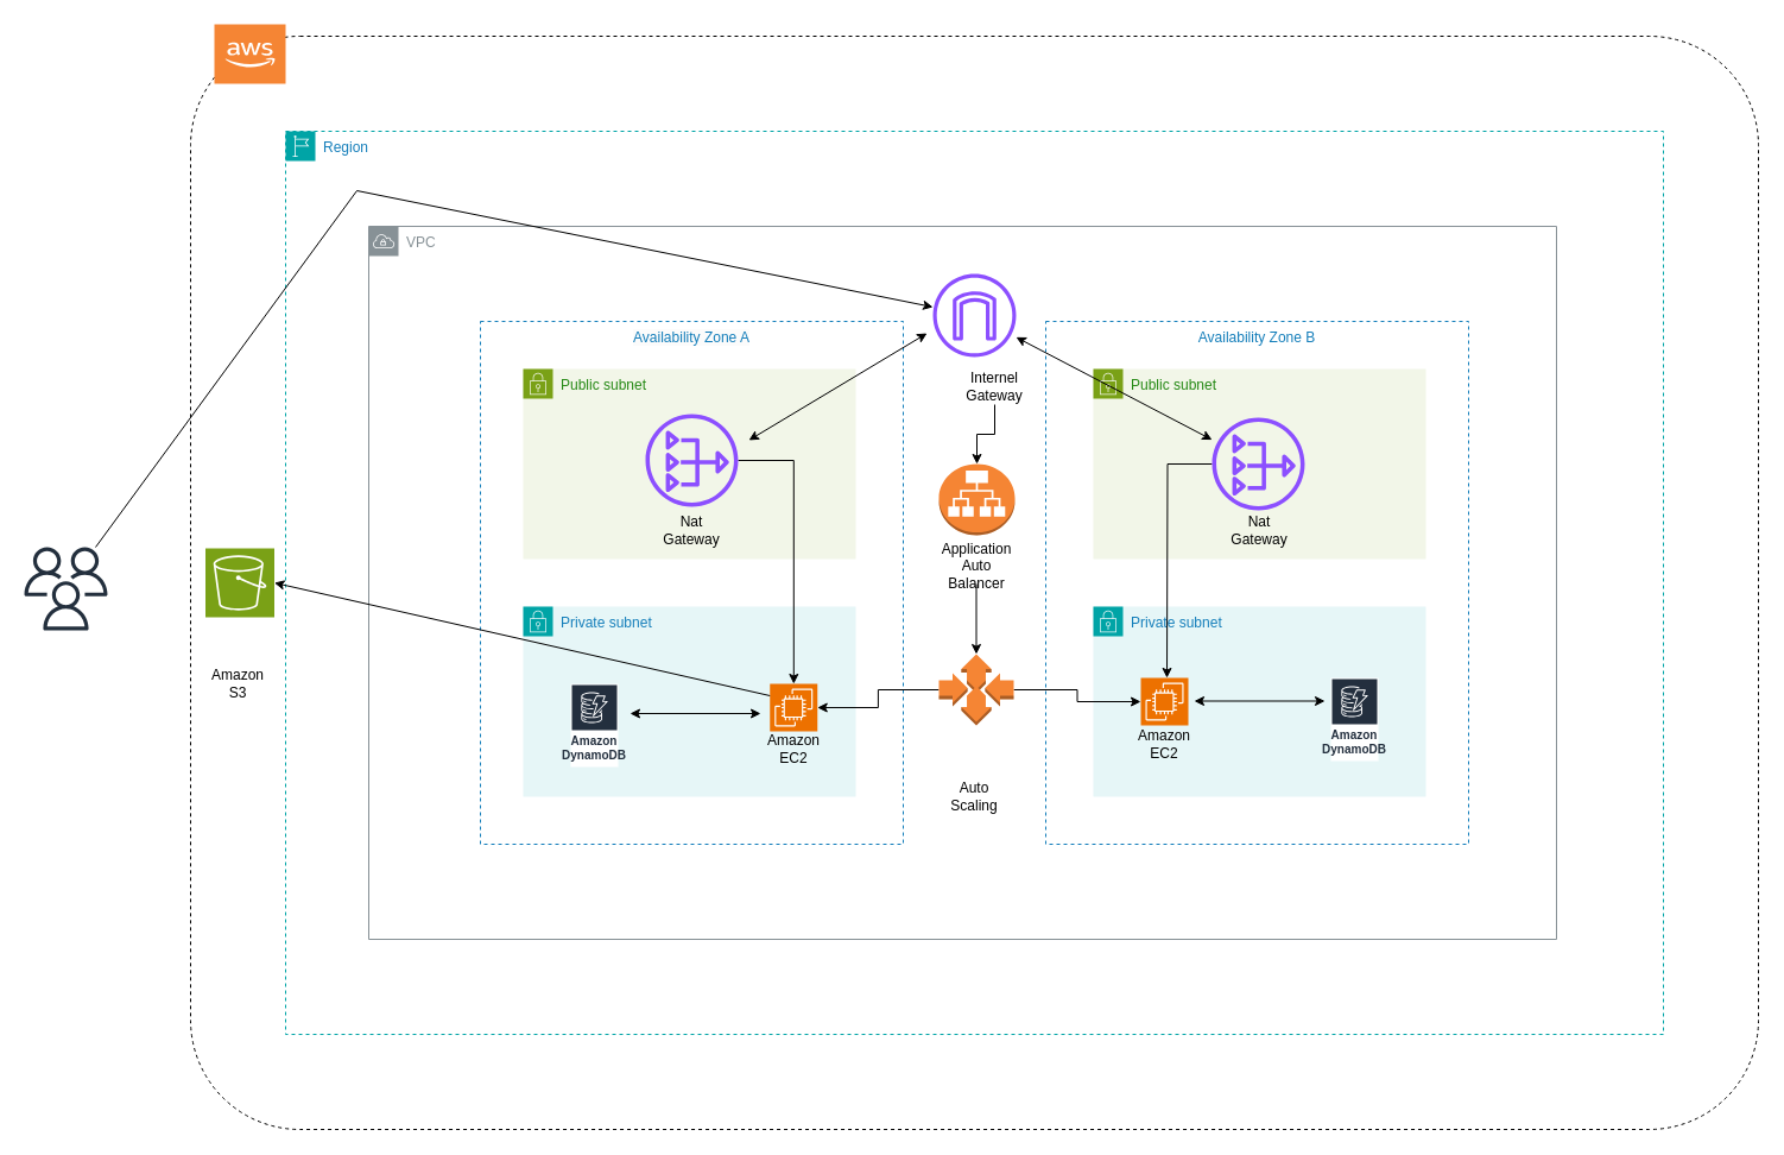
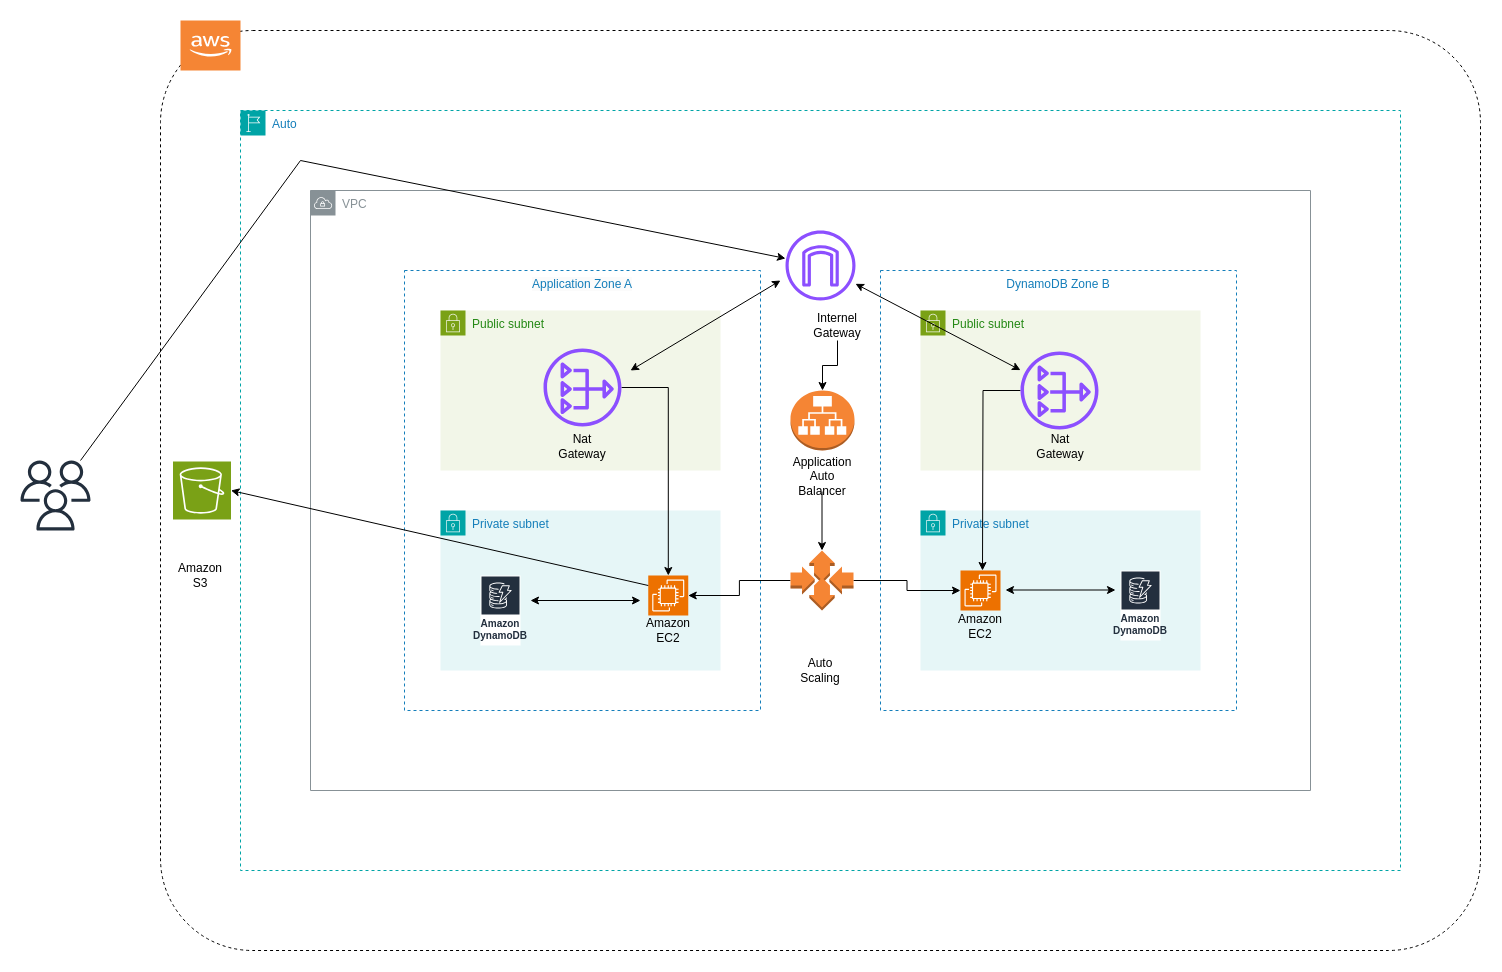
- <mxCell id="3" value="Region" style="points=[[0,0],[0.25,0],[0.5,0],[0.75,0],[1,0],[1,0.25],[1,0.5],[1,0.75],[1,1],[0.75,1],[0.5,1],[0.25,1],[0,1],[0,0.75],[0,0.5],[0,0.25]];outlineConnect=0;gradientColor=none;html=1;whiteSpace=wrap;fontSize=12;fontStyle=0;container=1;pointerEvents=0;collapsible=0;recursiveResize=0;shape=mxgraph.aws4.group;grIcon=mxgraph.aws4.group_region;strokeColor=#00A4A6;fillColor=none;verticalAlign=top;align=left;spacingLeft=30;fontColor=#147EBA;dashed=1;" vertex="1" parent="1"><mxGeometry x="240" y="110" width="1160" height="760" as="geometry" /></mxCell>
+ <mxCell id="3" value="Auto" style="points=[[0,0],[0.25,0],[0.5,0],[0.75,0],[1,0],[1,0.25],[1,0.5],[1,0.75],[1,1],[0.75,1],[0.5,1],[0.25,1],[0,1],[0,0.75],[0,0.5],[0,0.25]];outlineConnect=0;gradientColor=none;html=1;whiteSpace=wrap;fontSize=12;fontStyle=0;container=1;pointerEvents=0;collapsible=0;recursiveResize=0;shape=mxgraph.aws4.group;grIcon=mxgraph.aws4.group_region;strokeColor=#00A4A6;fillColor=none;verticalAlign=top;align=left;spacingLeft=30;fontColor=#147EBA;dashed=1;" vertex="1" parent="1"><mxGeometry x="240" y="110" width="1160" height="760" as="geometry" /></mxCell>
- <mxCell id="5" value="&lt;span style=&quot;color: rgb(20, 126, 186); font-family: Helvetica; font-size: 12px; font-style: normal; font-variant-ligatures: normal; font-variant-caps: normal; letter-spacing: normal; orphans: 2; text-align: center; text-indent: 0px; text-transform: none; widows: 2; word-spacing: 0px; -webkit-text-stroke-width: 0px; white-space: normal; background-color: rgb(251, 251, 251); text-decoration-thickness: initial; text-decoration-style: initial; text-decoration-color: initial; float: none; display: inline !important;&quot;&gt;Availability Zone A&lt;/span&gt;" style="fillColor=none;strokeColor=#147EBA;dashed=1;verticalAlign=top;fontStyle=0;fontColor=#147EBA;whiteSpace=wrap;html=1;" vertex="1" parent="1"><mxGeometry x="404" y="270" width="356" height="440" as="geometry" /></mxCell>
+ <mxCell id="5" value="&lt;span style=&quot;color: rgb(20, 126, 186); font-family: Helvetica; font-size: 12px; font-style: normal; font-variant-ligatures: normal; font-variant-caps: normal; letter-spacing: normal; orphans: 2; text-align: center; text-indent: 0px; text-transform: none; widows: 2; word-spacing: 0px; -webkit-text-stroke-width: 0px; white-space: normal; background-color: rgb(251, 251, 251); text-decoration-thickness: initial; text-decoration-style: initial; text-decoration-color: initial; float: none; display: inline !important;&quot;&gt;Application Zone A&lt;/span&gt;" style="fillColor=none;strokeColor=#147EBA;dashed=1;verticalAlign=top;fontStyle=0;fontColor=#147EBA;whiteSpace=wrap;html=1;" vertex="1" parent="1"><mxGeometry x="404" y="270" width="356" height="440" as="geometry" /></mxCell>
- <mxCell id="6" value="Availability Zone B" style="fillColor=none;strokeColor=#147EBA;dashed=1;verticalAlign=top;fontStyle=0;fontColor=#147EBA;whiteSpace=wrap;html=1;" vertex="1" parent="1"><mxGeometry x="880" y="270" width="356" height="440" as="geometry" /></mxCell>
+ <mxCell id="6" value="DynamoDB Zone B" style="fillColor=none;strokeColor=#147EBA;dashed=1;verticalAlign=top;fontStyle=0;fontColor=#147EBA;whiteSpace=wrap;html=1;" vertex="1" parent="1"><mxGeometry x="880" y="270" width="356" height="440" as="geometry" /></mxCell>
